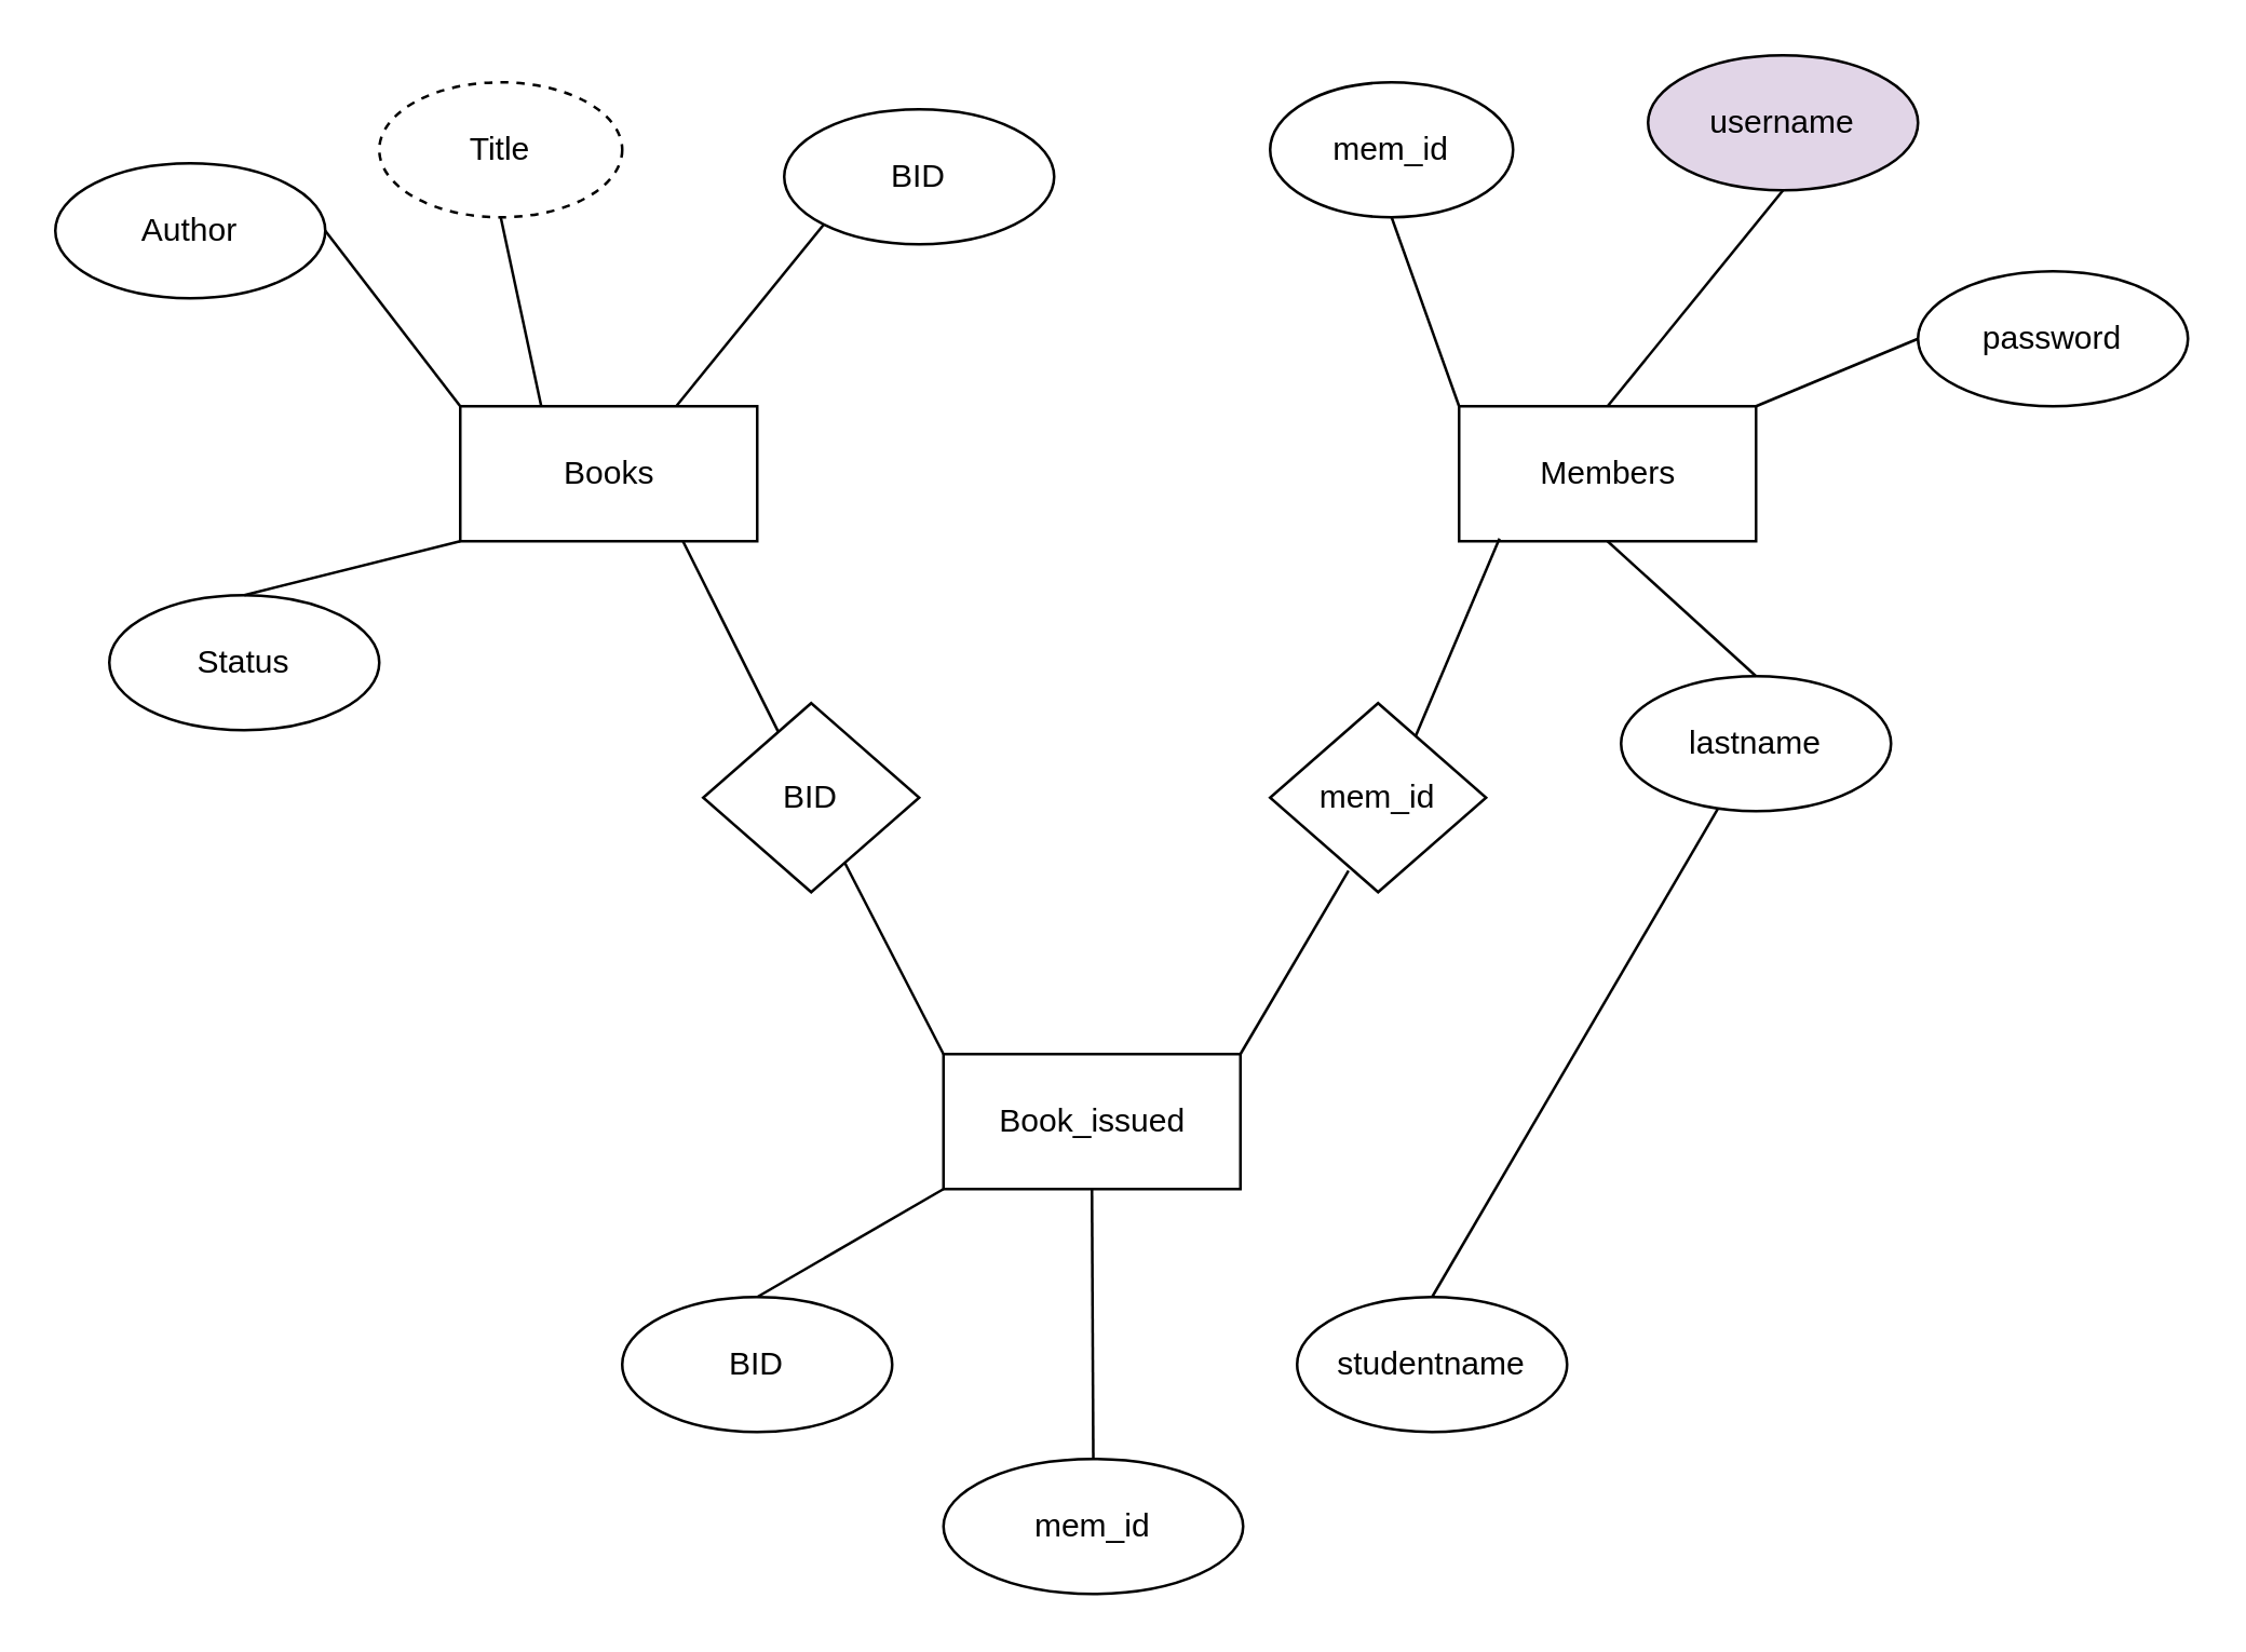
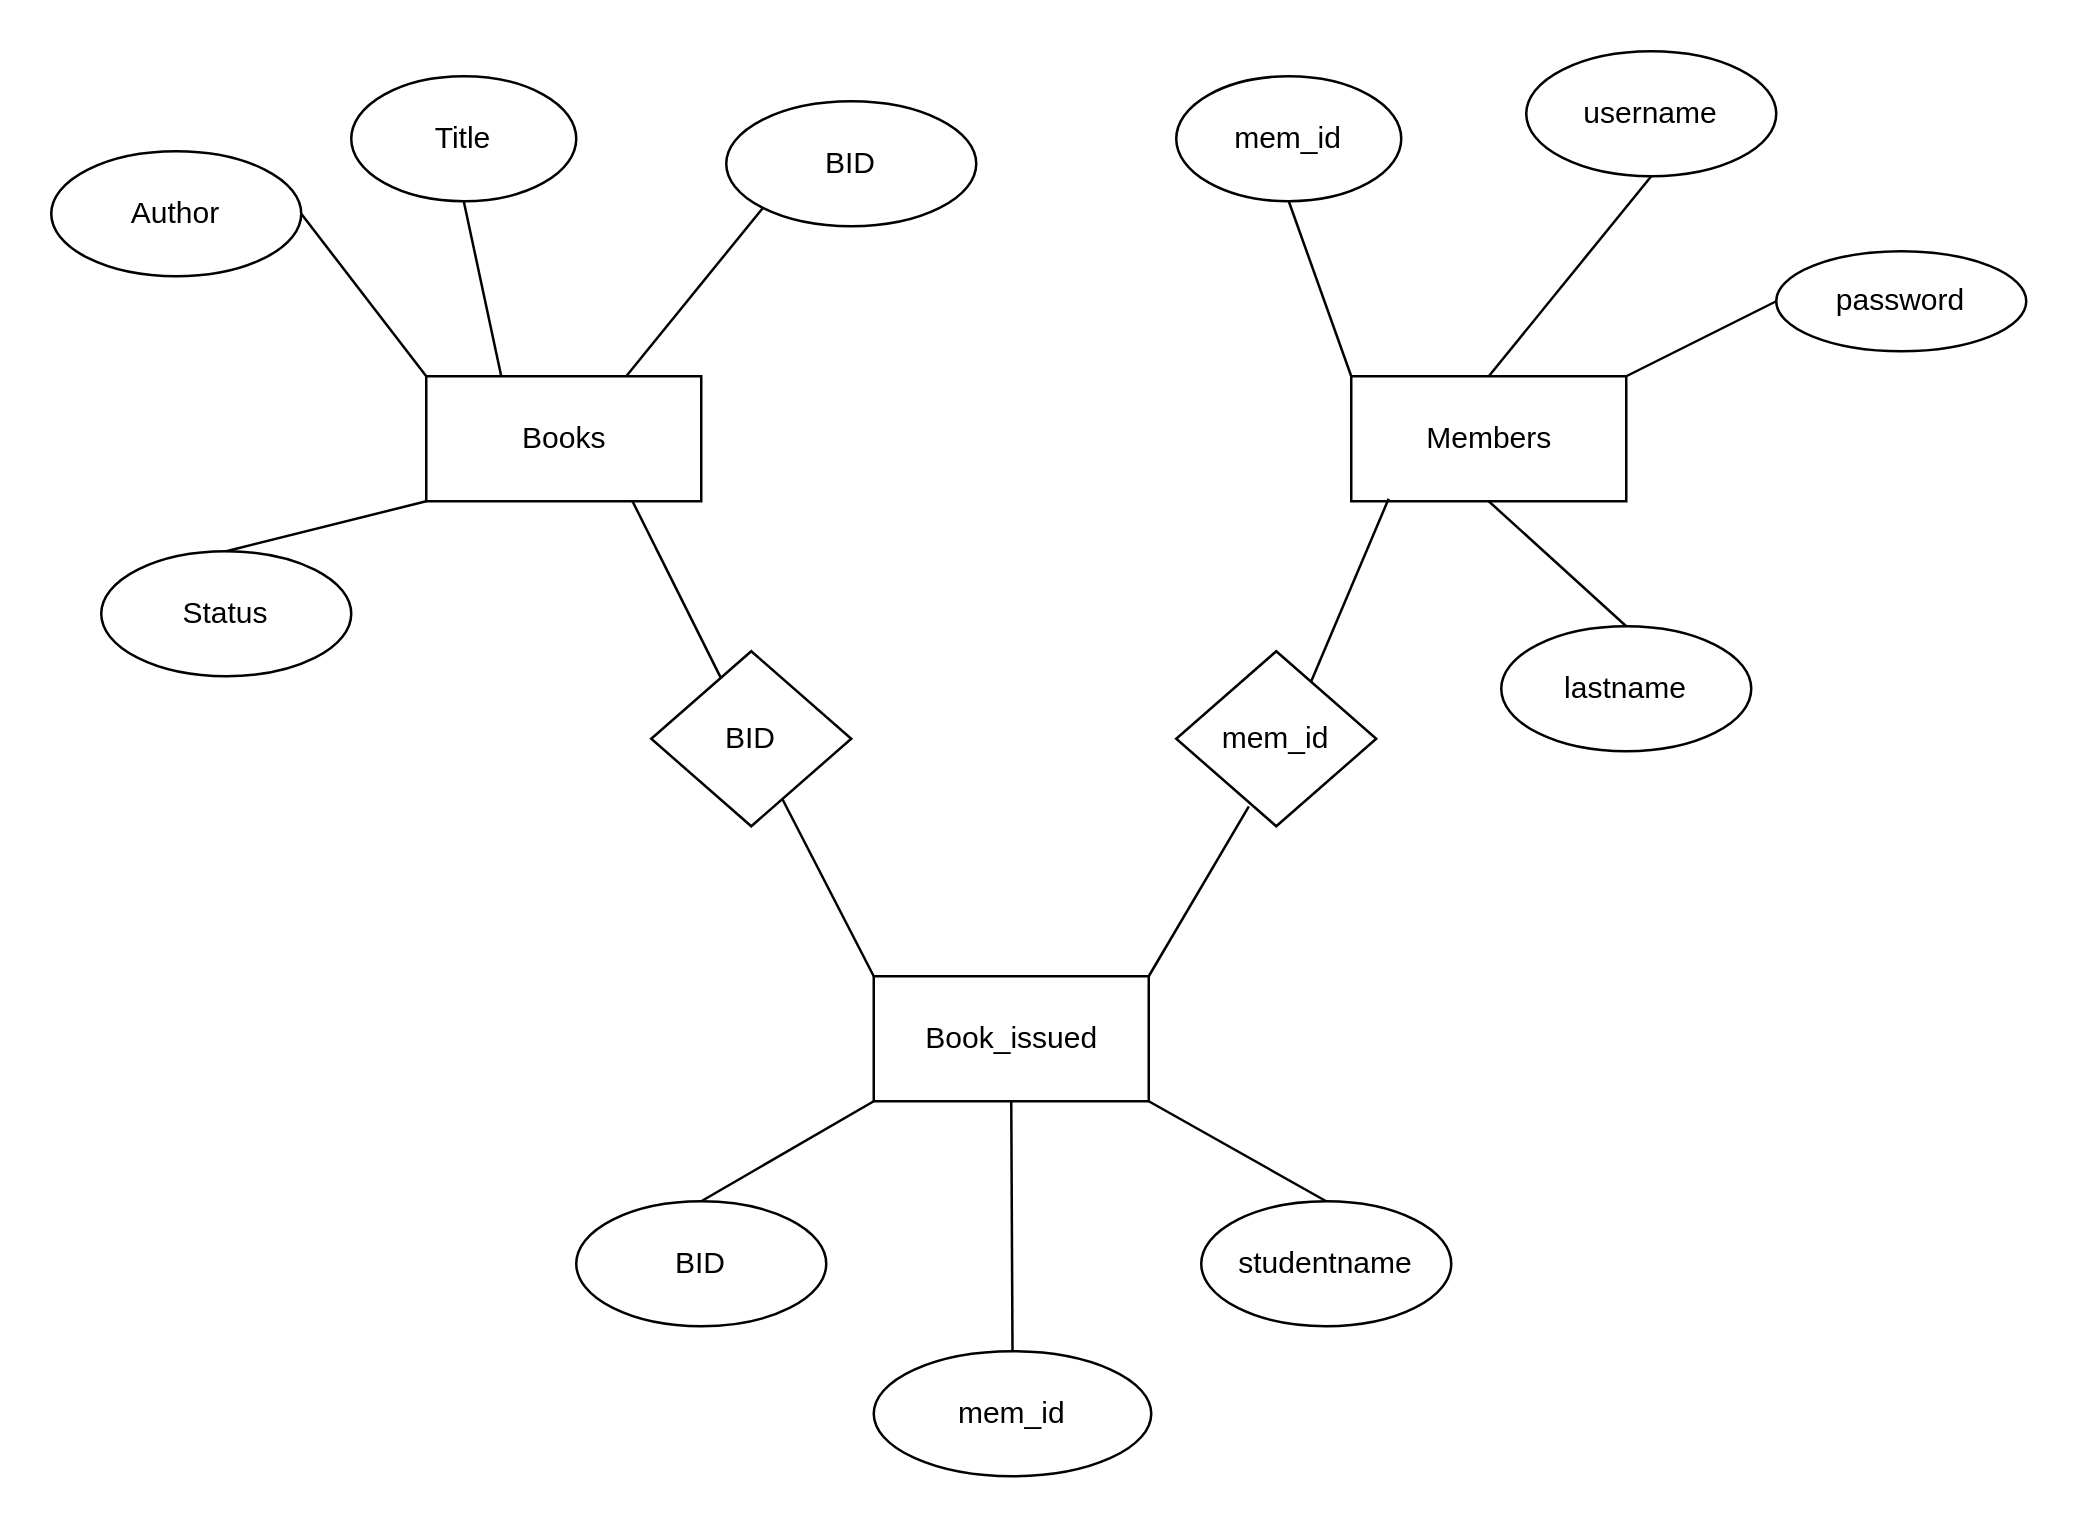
- <mxCell id="10" value="username" style="ellipse;whiteSpace=wrap;html=1;fillColor=#e1d5e7;" vertex="1" parent="1"><mxGeometry x="610" y="20" width="100" height="50" as="geometry" /></mxCell>
+ <mxCell id="10" value="username" style="ellipse;whiteSpace=wrap;html=1;" vertex="1" parent="1"><mxGeometry x="610" y="20" width="100" height="50" as="geometry" /></mxCell>
- <mxCell id="5" value="Title" style="ellipse;whiteSpace=wrap;html=1;dashed=1;" vertex="1" parent="1"><mxGeometry x="140" y="30" width="90" height="50" as="geometry" /></mxCell>
+ <mxCell id="5" value="Title" style="ellipse;whiteSpace=wrap;html=1;" vertex="1" parent="1"><mxGeometry x="140" y="30" width="90" height="50" as="geometry" /></mxCell>
- <mxCell id="11" value="password" style="ellipse;whiteSpace=wrap;html=1;" vertex="1" parent="1"><mxGeometry x="710" y="100" width="100" height="50" as="geometry" /></mxCell>
+ <mxCell id="11" value="password" style="ellipse;whiteSpace=wrap;html=1;" vertex="1" parent="1"><mxGeometry x="710" y="100" width="100" height="40" as="geometry" /></mxCell>
- <mxCell id="34" value="" style="endArrow=none;html=1;rounded=0;exitX=0.5;exitY=0;exitDx=0;exitDy=0;" edge="1" parent="1" source="15" target="12"><mxGeometry width="50" height="50" relative="1" as="geometry"><mxPoint x="380" y="680" as="sourcePoint" /><mxPoint x="430" y="630" as="targetPoint" /></mxGeometry></mxCell>
+ <mxCell id="34" value="" style="endArrow=none;html=1;rounded=0;entryX=1;entryY=1;entryDx=0;entryDy=0;exitX=0.5;exitY=0;exitDx=0;exitDy=0;" edge="1" parent="1" source="15" target="2"><mxGeometry width="50" height="50" relative="1" as="geometry"><mxPoint x="380" y="680" as="sourcePoint" /><mxPoint x="430" y="630" as="targetPoint" /></mxGeometry></mxCell>
